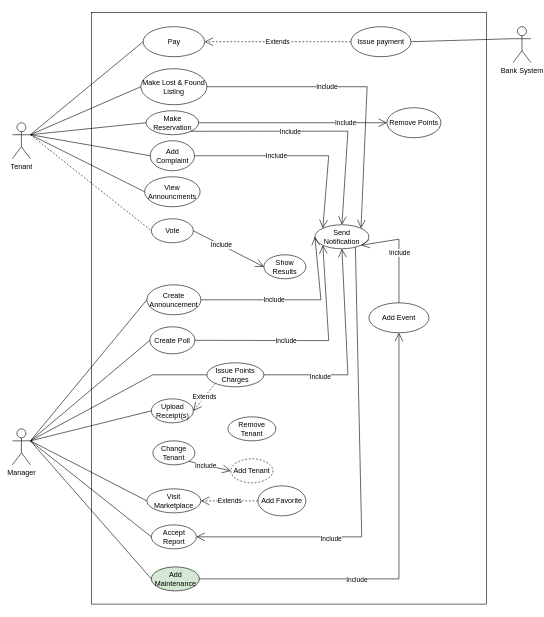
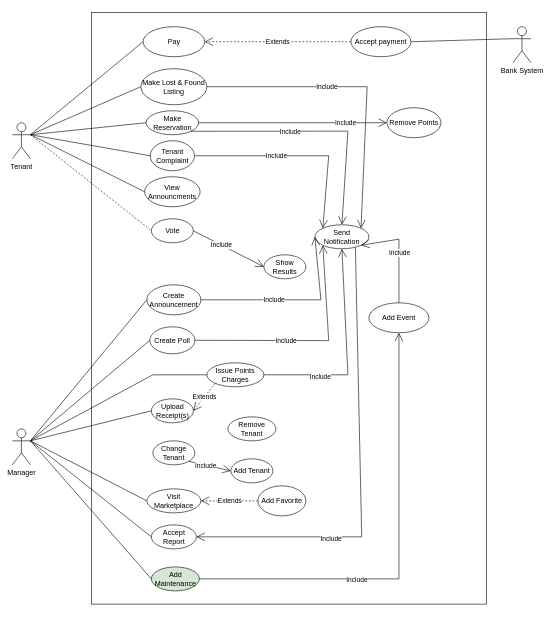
- <mxCell id="65" value="Issue payment" style="ellipse;whiteSpace=wrap;html=1;" parent="1" vertex="1"><mxGeometry x="584" y="44" width="100" height="50" as="geometry" /></mxCell>
+ <mxCell id="65" value="Accept payment" style="ellipse;whiteSpace=wrap;html=1;" parent="1" vertex="1"><mxGeometry x="584" y="44" width="100" height="50" as="geometry" /></mxCell>
- <mxCell id="17" value="Add Complaint" style="ellipse;whiteSpace=wrap;html=1;" parent="1" vertex="1"><mxGeometry x="249.63" y="234" width="73.75" height="50" as="geometry" /></mxCell>
+ <mxCell id="17" value="Tenant Complaint" style="ellipse;whiteSpace=wrap;html=1;" parent="1" vertex="1"><mxGeometry x="249.63" y="234" width="73.75" height="50" as="geometry" /></mxCell>
- <mxCell id="13" value="Add Tenant" style="ellipse;whiteSpace=wrap;html=1;dashed=1;" parent="1" vertex="1"><mxGeometry x="384" y="764" width="70" height="40" as="geometry" /></mxCell>
+ <mxCell id="13" value="Add Tenant" style="ellipse;whiteSpace=wrap;html=1;" parent="1" vertex="1"><mxGeometry x="384" y="764" width="70" height="40" as="geometry" /></mxCell>
